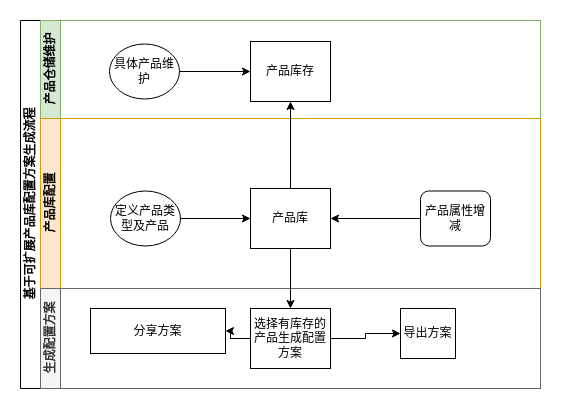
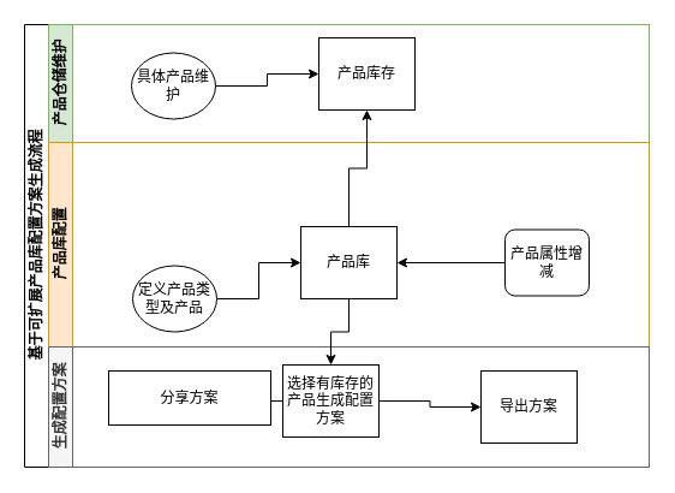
- <mxCell id="5" value="产品库存" style="rounded=0;whiteSpace=wrap;html=1;fontFamily=Helvetica;fontSize=12;fontColor=#000000;align=center;" parent="3" vertex="1"><mxGeometry x="210" y="21" width="80" height="60" as="geometry" /></mxCell>
+ <mxCell id="5" value="产品库存" style="rounded=0;whiteSpace=wrap;html=1;fontFamily=Helvetica;fontSize=12;fontColor=#000000;align=center;" parent="3" vertex="1"><mxGeometry x="225" y="11" width="80" height="60" as="geometry" /></mxCell>
- <mxCell id="10" value="定义产品类型及产品" style="ellipse;whiteSpace=wrap;html=1;fontFamily=Helvetica;" parent="7" vertex="1"><mxGeometry x="70" y="72.5" width="70" height="55" as="geometry" /></mxCell>
+ <mxCell id="10" value="定义产品类型及产品" style="ellipse;whiteSpace=wrap;html=1;fontFamily=Helvetica;" parent="7" vertex="1"><mxGeometry x="70" y="102.5" width="70" height="55" as="geometry" /></mxCell>
- <mxCell id="18" value="导出方案" style="rounded=0;whiteSpace=wrap;html=1;fontFamily=Helvetica;fontSize=12;fontColor=#000000;align=center;" vertex="1" parent="13"><mxGeometry x="360" y="20" width="55" height="50" as="geometry" /></mxCell>
+ <mxCell id="18" value="导出方案" style="rounded=0;whiteSpace=wrap;html=1;fontFamily=Helvetica;fontSize=12;fontColor=#000000;align=center;" vertex="1" parent="13"><mxGeometry x="360" y="20" width="80" height="60" as="geometry" /></mxCell>
- <mxCell id="16" value="选择有库存的产品生成配置方案" style="rounded=0;whiteSpace=wrap;html=1;fontFamily=Helvetica;fontSize=12;fontColor=#000000;align=center;" vertex="1" parent="13"><mxGeometry x="210" y="20" width="80" height="60" as="geometry" /></mxCell>
+ <mxCell id="16" value="选择有库存的产品生成配置方案" style="rounded=0;whiteSpace=wrap;html=1;fontFamily=Helvetica;fontSize=12;fontColor=#000000;align=center;" vertex="1" parent="13"><mxGeometry x="195" y="15" width="80" height="60" as="geometry" /></mxCell>
